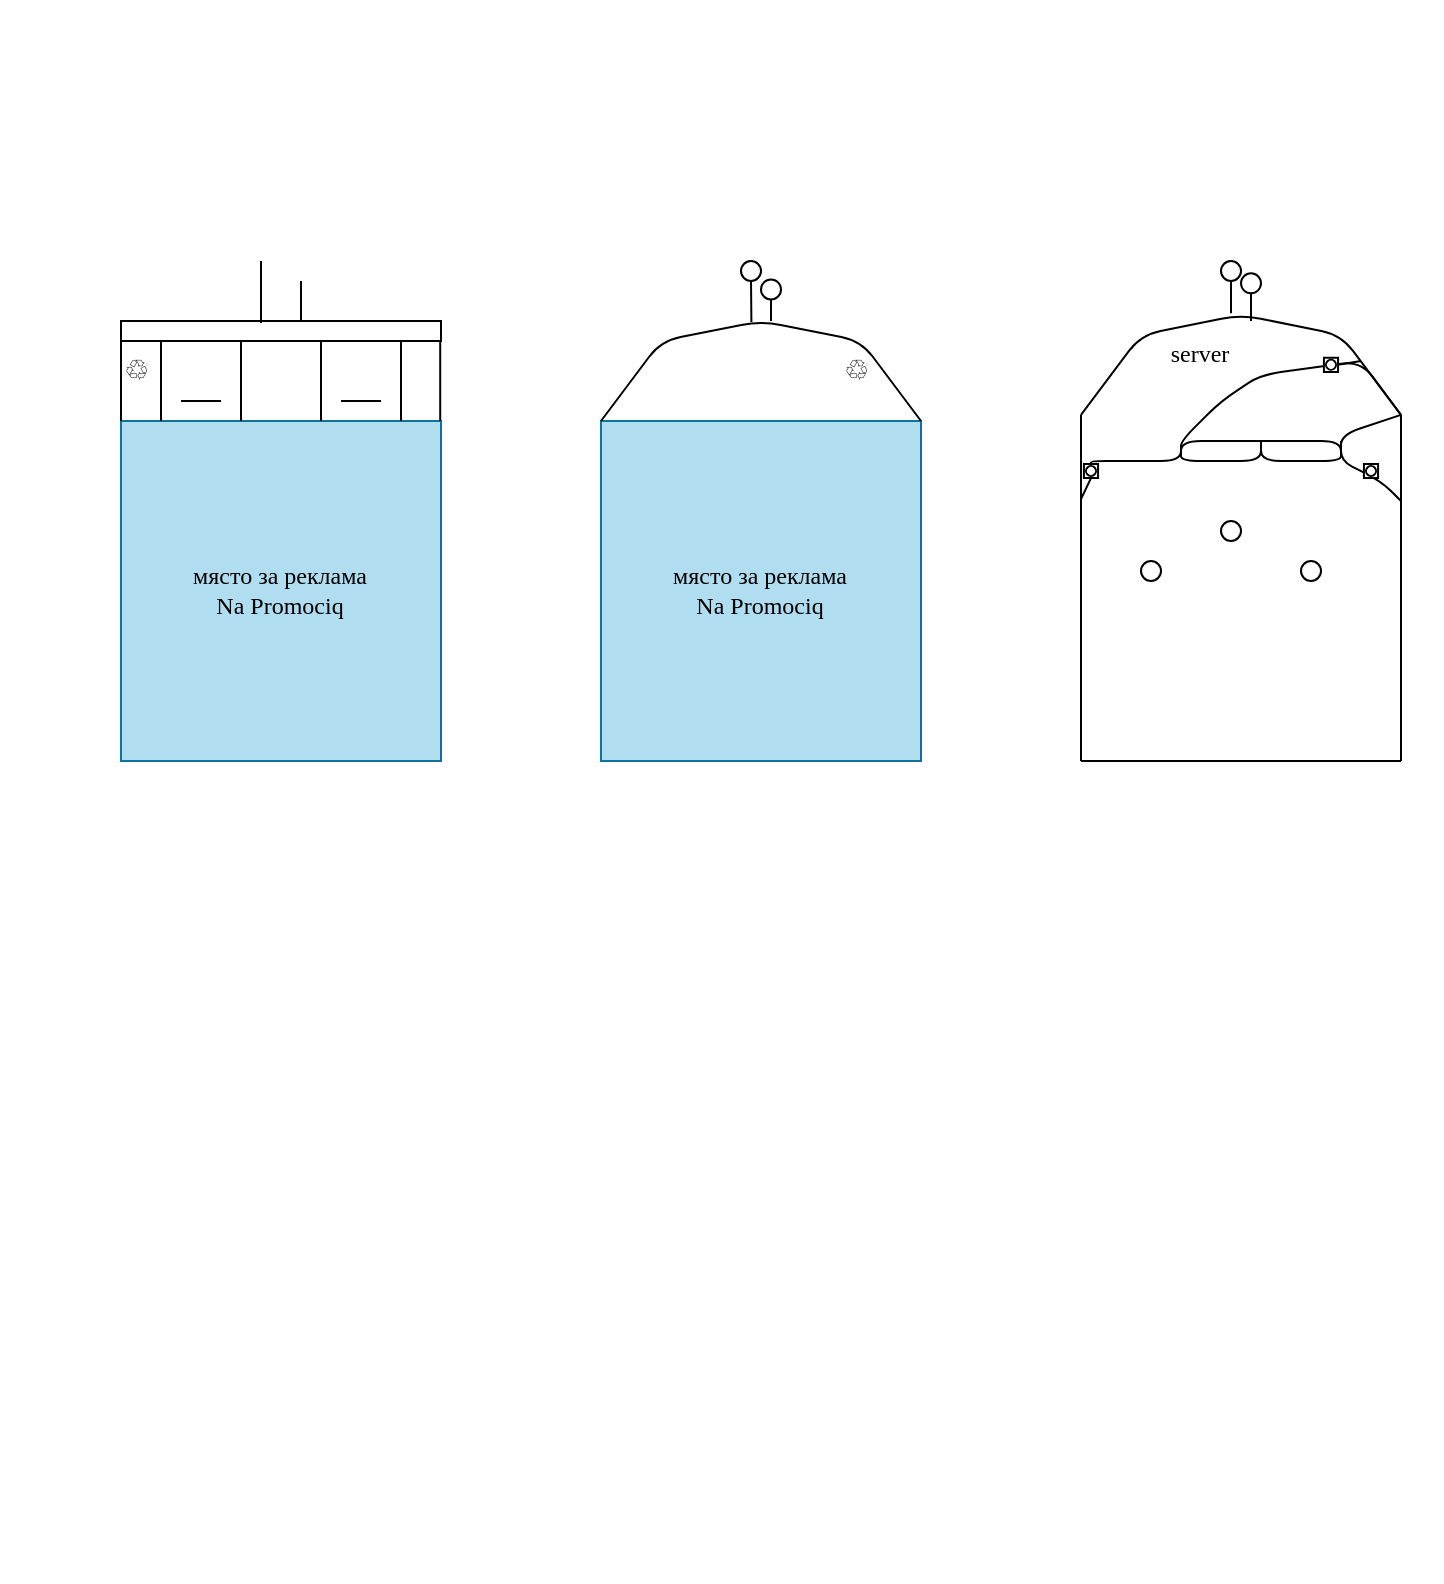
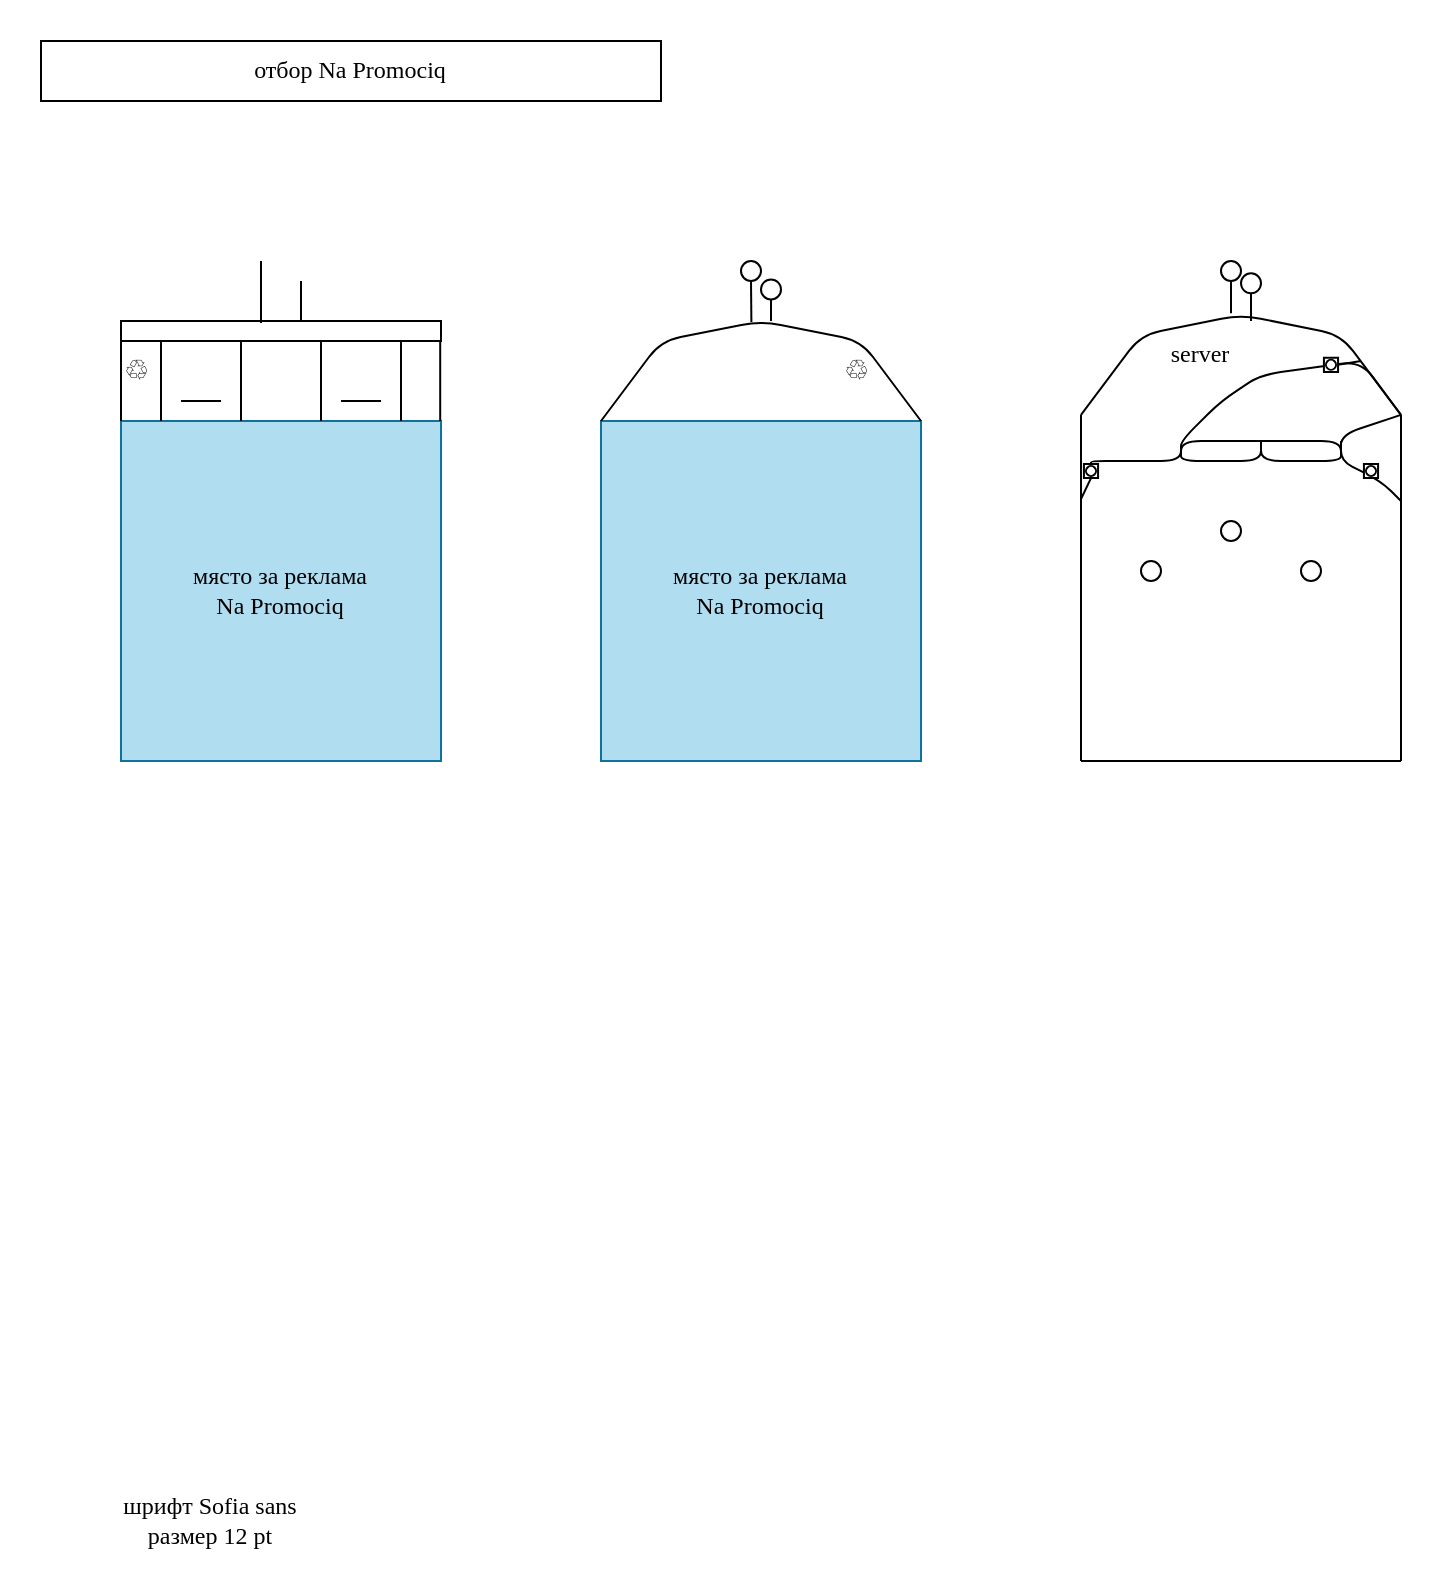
+ <mxCell id="15" value="отбор Na Promociq" style="rounded=0;whiteSpace=wrap;html=1;shadow=0;labelBackgroundColor=none;gradientColor=none;fontFamily=sofia sans;" parent="1" vertex="1"><mxGeometry width="310" height="30" as="geometry" x="20" y="20" /></mxCell>
+ <mxCell id="16" value="шрифт Sofia sans&lt;br&gt;размер 12 pt" style="text;html=1;strokeColor=none;fillColor=none;align=center;verticalAlign=middle;whiteSpace=wrap;rounded=0;shadow=0;labelBackgroundColor=none;fontFamily=sofia sans;" parent="1" vertex="1"><mxGeometry x="30" y="750" width="150" height="20" as="geometry" /></mxCell>
